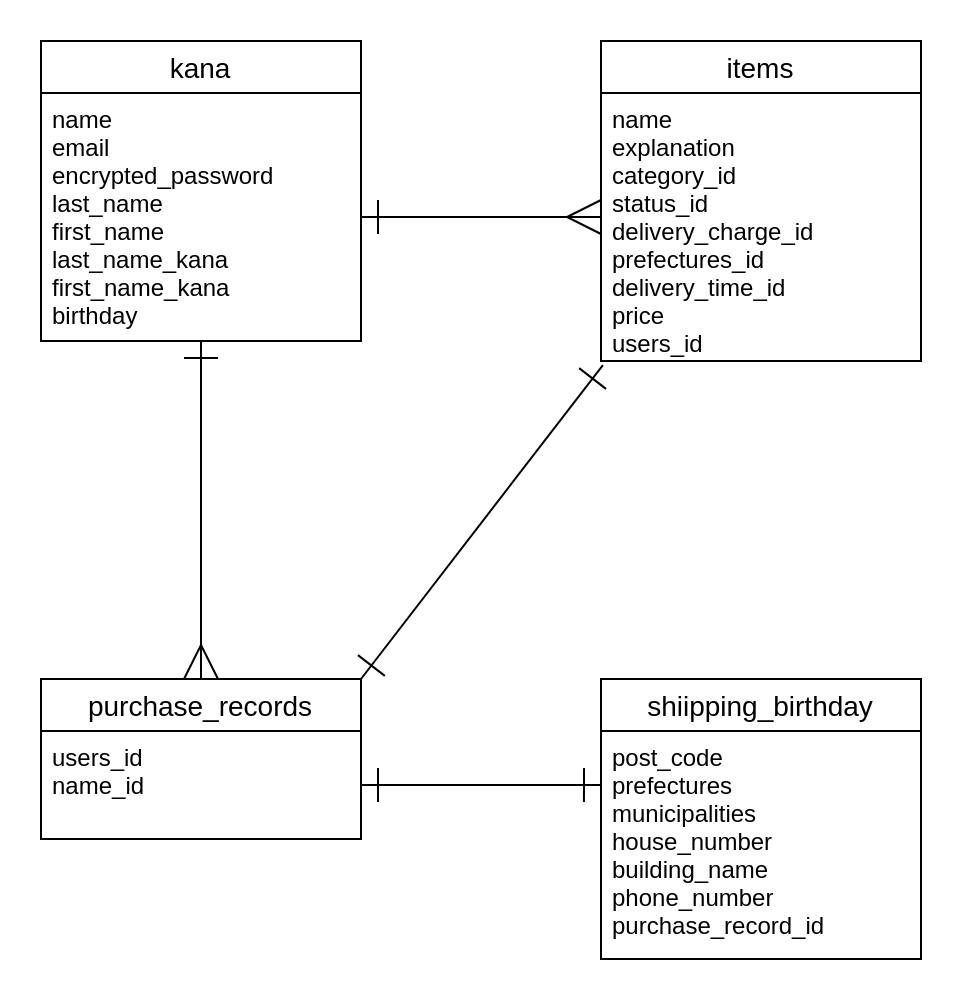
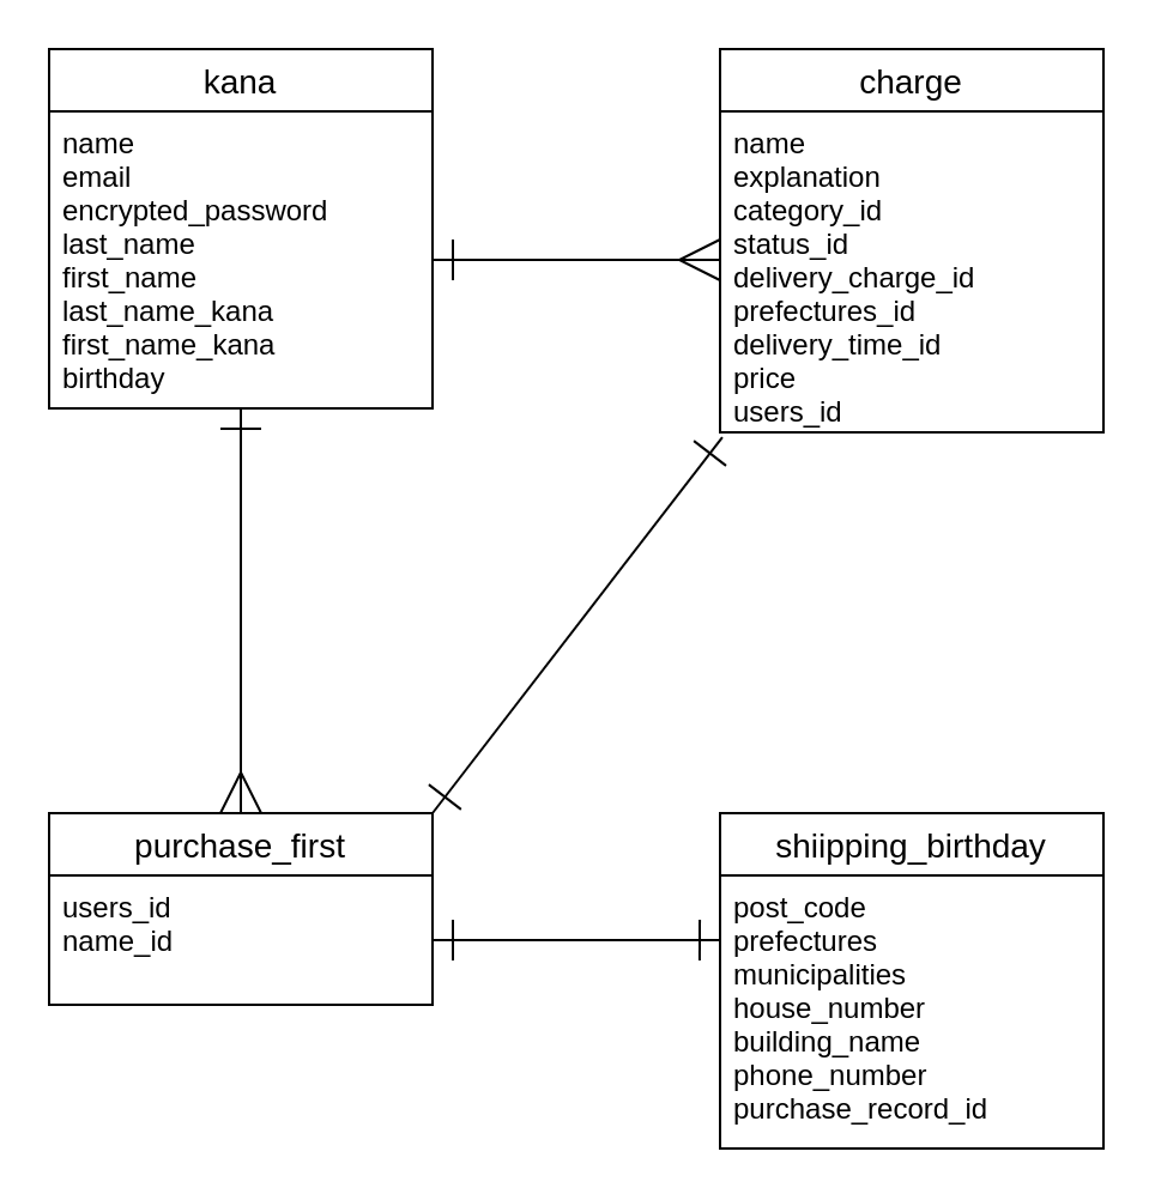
- <mxCell id="4" value="items" style="swimlane;fontStyle=0;childLayout=stackLayout;horizontal=1;startSize=26;horizontalStack=0;resizeParent=1;resizeParentMax=0;resizeLast=0;collapsible=1;marginBottom=0;align=center;fontSize=14;" vertex="1" parent="1"><mxGeometry x="300" y="20" width="160" height="160" as="geometry"><mxRectangle x="320" y="41" width="70" height="30" as="alternateBounds" /></mxGeometry></mxCell>
+ <mxCell id="4" value="charge" style="swimlane;fontStyle=0;childLayout=stackLayout;horizontal=1;startSize=26;horizontalStack=0;resizeParent=1;resizeParentMax=0;resizeLast=0;collapsible=1;marginBottom=0;align=center;fontSize=14;" vertex="1" parent="1"><mxGeometry x="300" y="20" width="160" height="160" as="geometry"><mxRectangle x="320" y="41" width="70" height="30" as="alternateBounds" /></mxGeometry></mxCell>
- <mxCell id="6" value="purchase_records" style="swimlane;fontStyle=0;childLayout=stackLayout;horizontal=1;startSize=26;horizontalStack=0;resizeParent=1;resizeParentMax=0;resizeLast=0;collapsible=1;marginBottom=0;align=center;fontSize=14;" vertex="1" parent="1"><mxGeometry x="20" y="339" width="160" height="80" as="geometry" /></mxCell>
+ <mxCell id="6" value="purchase_first" style="swimlane;fontStyle=0;childLayout=stackLayout;horizontal=1;startSize=26;horizontalStack=0;resizeParent=1;resizeParentMax=0;resizeLast=0;collapsible=1;marginBottom=0;align=center;fontSize=14;" vertex="1" parent="1"><mxGeometry x="20" y="339" width="160" height="80" as="geometry" /></mxCell>
